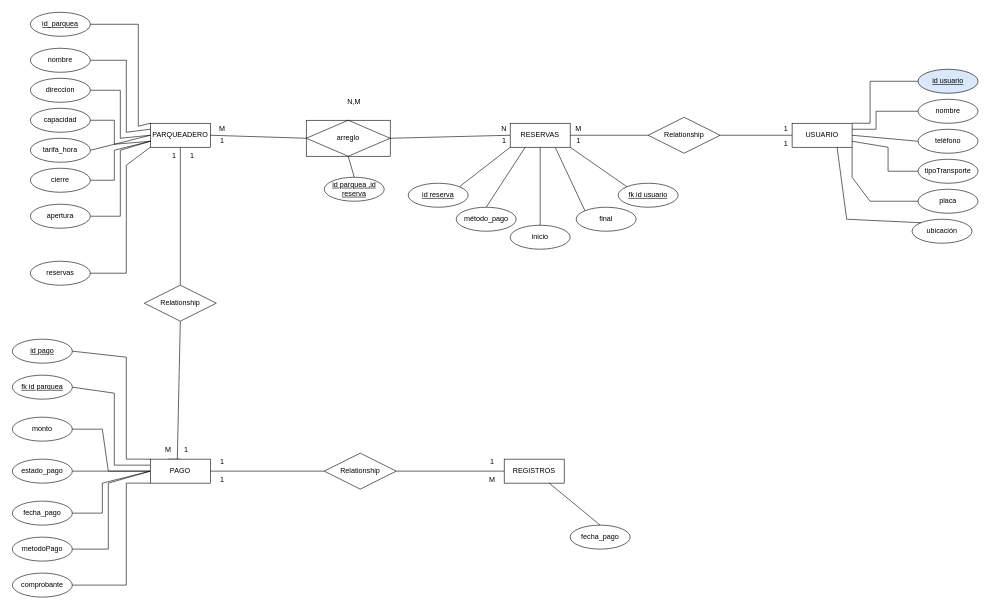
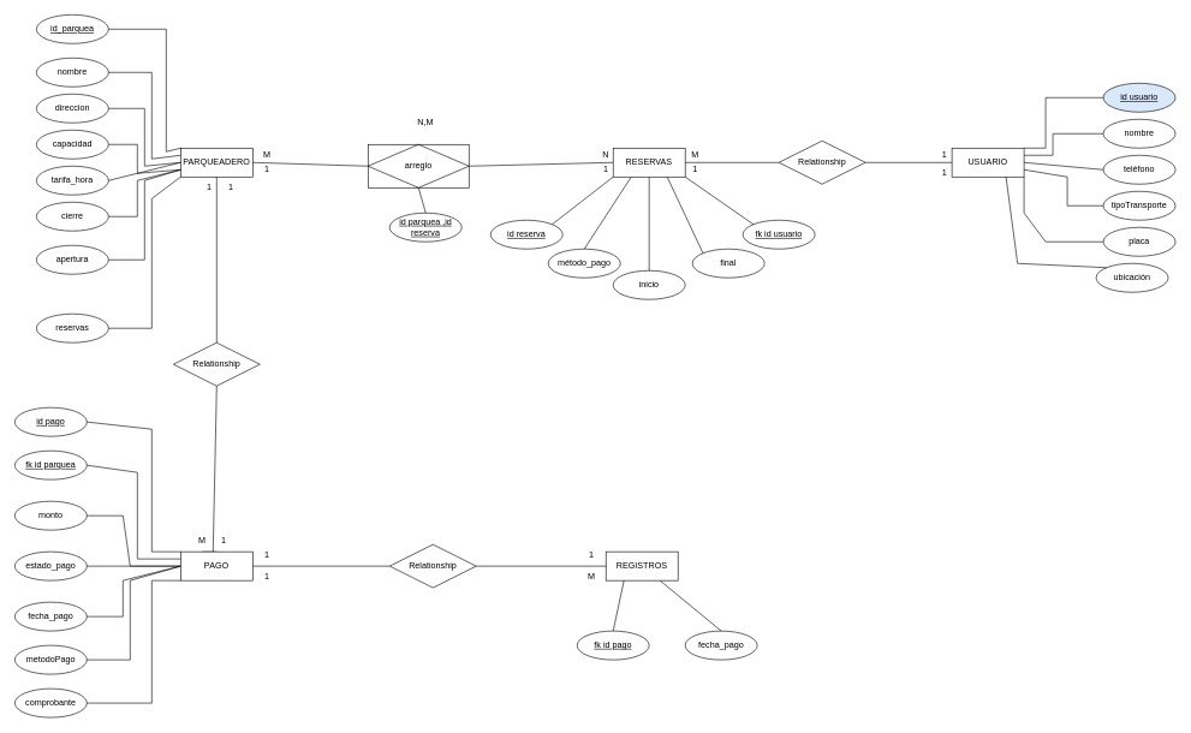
+ <mxCell id="40" value="" style="endArrow=none;html=1;rounded=0;exitX=0.5;exitY=0;exitDx=0;exitDy=0;entryX=0.25;entryY=1;entryDx=0;entryDy=0;" parent="1" source="39" target="18" edge="1"><mxGeometry relative="1" as="geometry"><mxPoint x="1140" y="935" as="sourcePoint" /><mxPoint x="1300" y="935" as="targetPoint" /></mxGeometry></mxCell>
+ <mxCell id="39" value="fk id pago" style="ellipse;whiteSpace=wrap;html=1;align=center;fontStyle=4;" parent="1" vertex="1"><mxGeometry x="800" y="875" width="100" height="40" as="geometry" /></mxCell>
